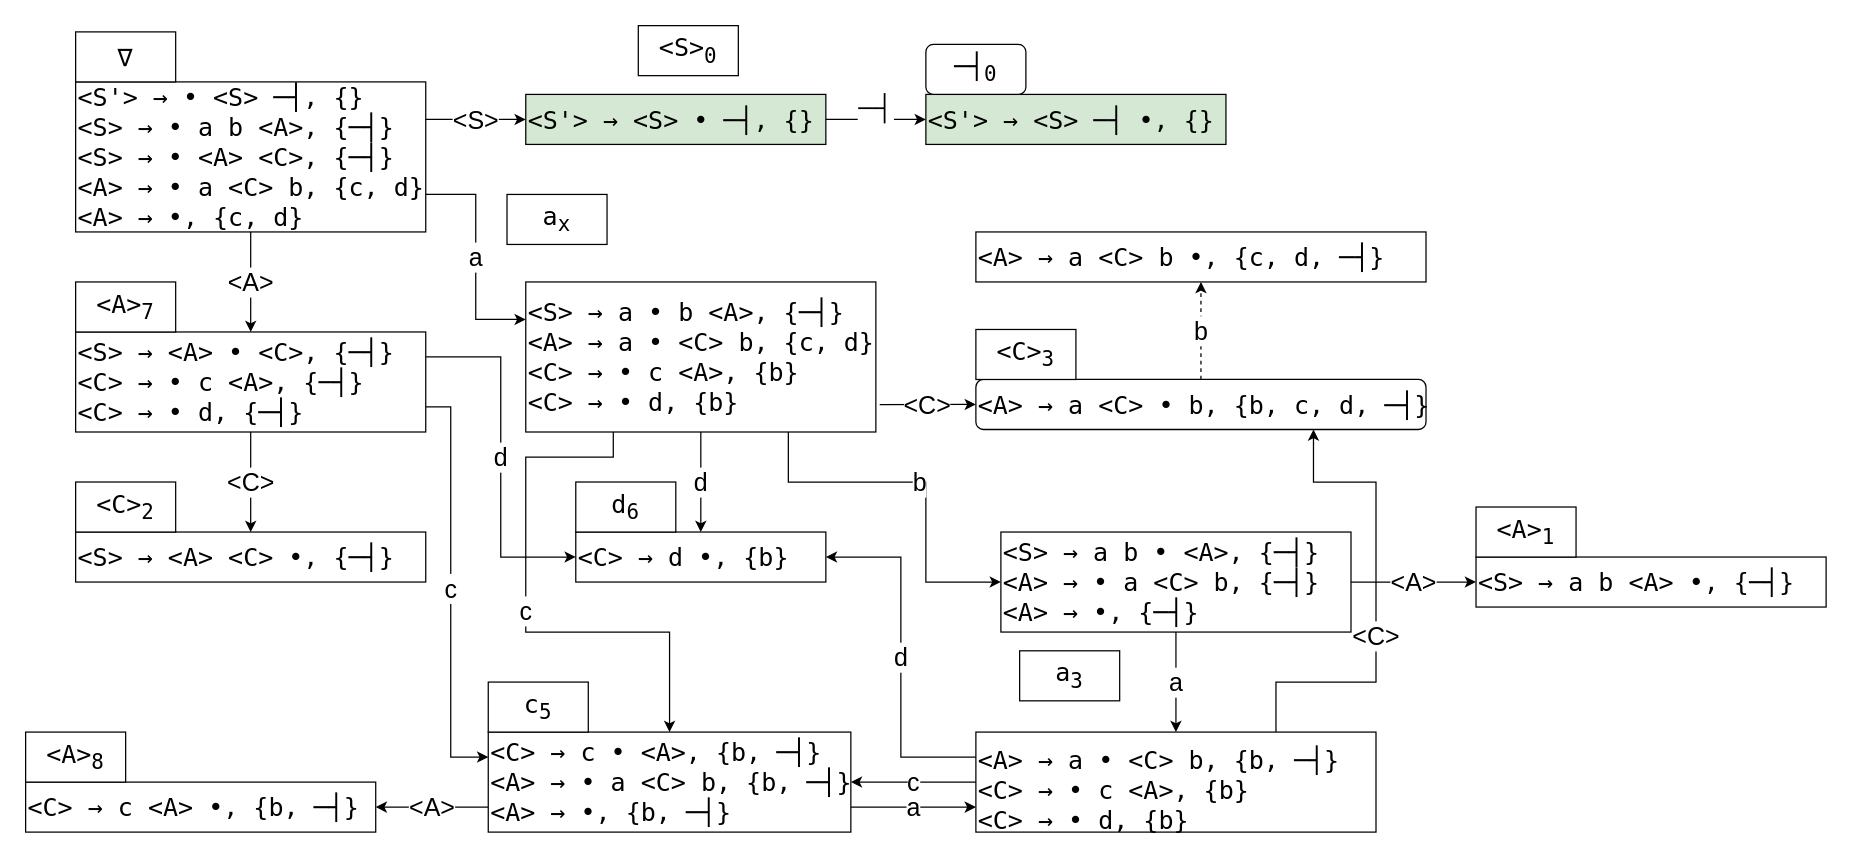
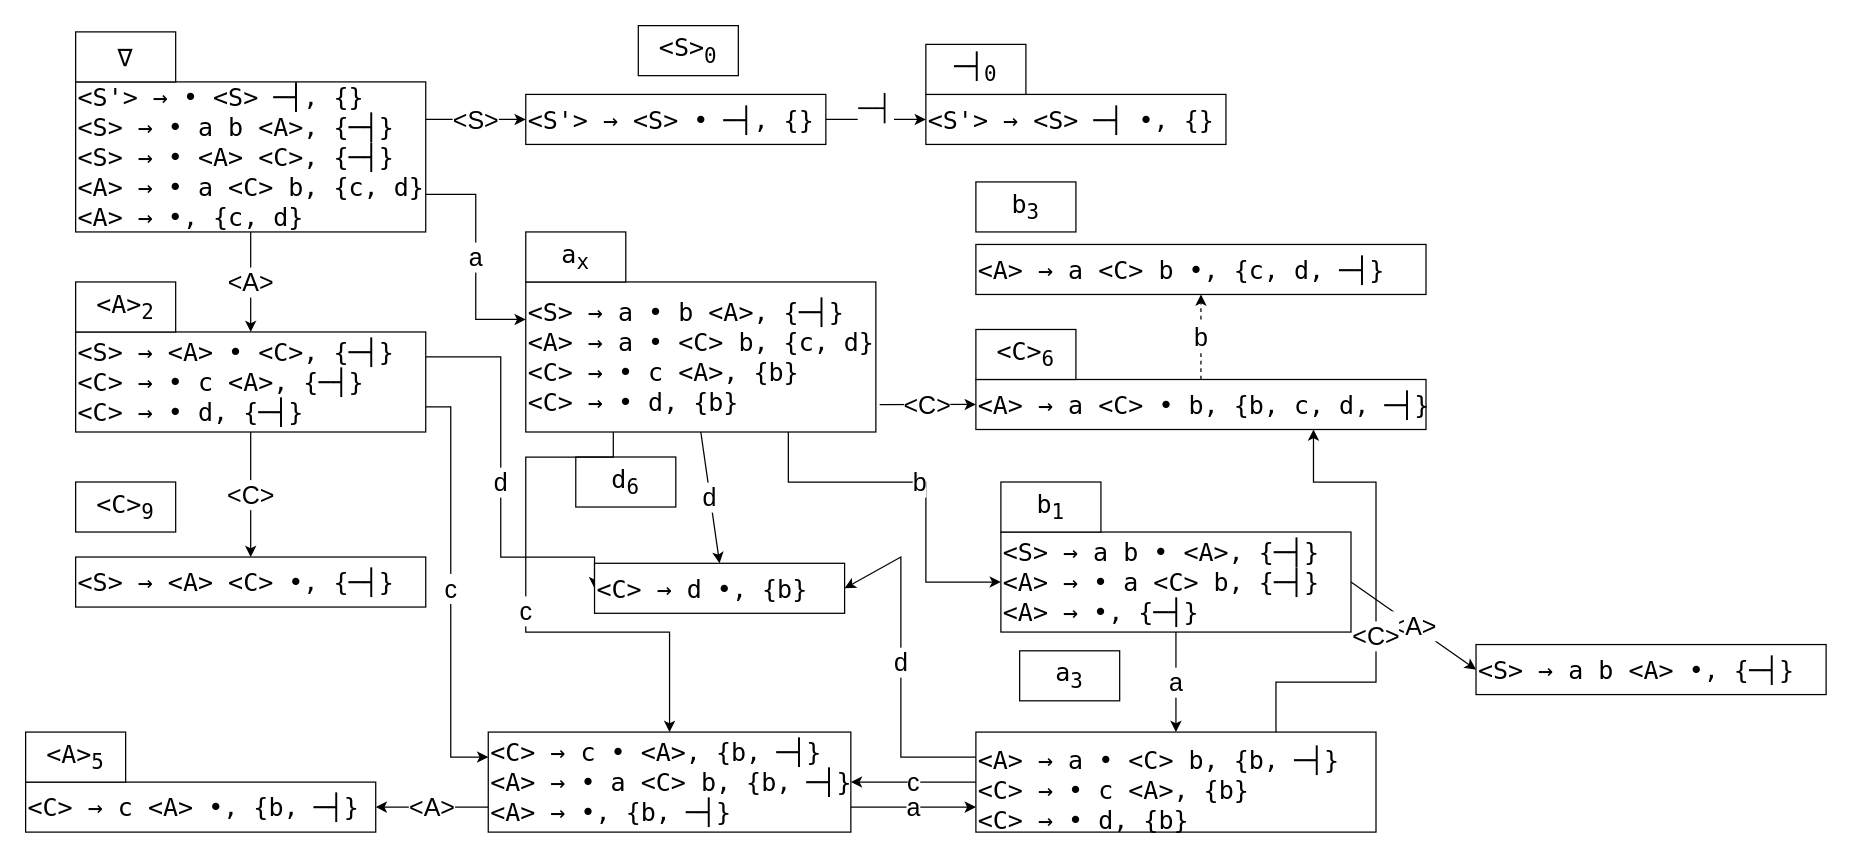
- <mxCell id="7" value="&lt;pre&gt;&lt;font style=&quot;font-size: 20px;&quot;&gt;─┤&lt;sub&gt;0&lt;/sub&gt;&lt;/font&gt;&lt;/pre&gt;" style="whiteSpace=wrap;html=1;rounded=1;" parent="1" vertex="1"><mxGeometry x="740" y="35" width="80" height="40" as="geometry" /></mxCell>
+ <mxCell id="7" value="&lt;pre&gt;&lt;font style=&quot;font-size: 20px;&quot;&gt;─┤&lt;sub&gt;0&lt;/sub&gt;&lt;/font&gt;&lt;/pre&gt;" style="rounded=0;whiteSpace=wrap;html=1;" parent="1" vertex="1"><mxGeometry x="740" y="35" width="80" height="40" as="geometry" /></mxCell>
- <mxCell id="4" value="&lt;pre&gt;&lt;font style=&quot;font-size: 20px;&quot;&gt;&amp;lt;S'&amp;gt; → &amp;lt;S&amp;gt; • ─┤, {}&lt;br&gt;&lt;/font&gt;&lt;/pre&gt;" style="rounded=0;whiteSpace=wrap;html=1;align=left;fillColor=#d5e8d4;" parent="1" vertex="1"><mxGeometry x="420" y="75" width="240" height="40" as="geometry" /></mxCell>
+ <mxCell id="4" value="&lt;pre&gt;&lt;font style=&quot;font-size: 20px;&quot;&gt;&amp;lt;S'&amp;gt; → &amp;lt;S&amp;gt; • ─┤, {}&lt;br&gt;&lt;/font&gt;&lt;/pre&gt;" style="rounded=0;whiteSpace=wrap;html=1;align=left;" parent="1" vertex="1"><mxGeometry x="420" y="75" width="240" height="40" as="geometry" /></mxCell>
- <mxCell id="6" value="&lt;pre&gt;&lt;font style=&quot;font-size: 20px;&quot;&gt;&amp;lt;S'&amp;gt; → &amp;lt;S&amp;gt; ─┤ •, {}&lt;br&gt;&lt;/font&gt;&lt;/pre&gt;" style="rounded=0;whiteSpace=wrap;html=1;align=left;fillColor=#d5e8d4;" parent="1" vertex="1"><mxGeometry x="740" y="75" width="240" height="40" as="geometry" /></mxCell>
+ <mxCell id="6" value="&lt;pre&gt;&lt;font style=&quot;font-size: 20px;&quot;&gt;&amp;lt;S'&amp;gt; → &amp;lt;S&amp;gt; ─┤ •, {}&lt;br&gt;&lt;/font&gt;&lt;/pre&gt;" style="rounded=0;whiteSpace=wrap;html=1;align=left;" parent="1" vertex="1"><mxGeometry x="740" y="75" width="240" height="40" as="geometry" /></mxCell>
+ <mxCell id="21" value="&lt;pre&gt;&lt;font style=&quot;font-size: 20px;&quot;&gt;b&lt;sub&gt;3&lt;/sub&gt;&lt;/font&gt;&lt;/pre&gt;" style="rounded=0;whiteSpace=wrap;html=1;" parent="1" vertex="1"><mxGeometry x="780" y="145" width="80" height="40" as="geometry" /></mxCell>
- <mxCell id="9" value="&lt;pre&gt;&lt;font style=&quot;font-size: 20px;&quot;&gt;a&lt;sub&gt;x&lt;/sub&gt;&lt;/font&gt;&lt;/pre&gt;" style="rounded=0;whiteSpace=wrap;html=1;" parent="1" vertex="1"><mxGeometry x="405" y="155" width="80" height="40" as="geometry" /></mxCell>
+ <mxCell id="9" value="&lt;pre&gt;&lt;font style=&quot;font-size: 20px;&quot;&gt;a&lt;sub&gt;x&lt;/sub&gt;&lt;/font&gt;&lt;/pre&gt;" style="rounded=0;whiteSpace=wrap;html=1;" parent="1" vertex="1"><mxGeometry x="420" y="185" width="80" height="40" as="geometry" /></mxCell>
- <mxCell id="20" value="&lt;pre&gt;&lt;font style=&quot;font-size: 20px;&quot;&gt;&amp;lt;A&amp;gt; → a &amp;lt;C&amp;gt; b •, {c, d, ─┤}&lt;/font&gt;&lt;/pre&gt;" style="rounded=0;whiteSpace=wrap;html=1;align=left;" parent="1" vertex="1"><mxGeometry x="780" y="185" width="360" height="40" as="geometry" /></mxCell>
+ <mxCell id="20" value="&lt;pre&gt;&lt;font style=&quot;font-size: 20px;&quot;&gt;&amp;lt;A&amp;gt; → a &amp;lt;C&amp;gt; b •, {c, d, ─┤}&lt;/font&gt;&lt;/pre&gt;" style="rounded=0;whiteSpace=wrap;html=1;align=left;" parent="1" vertex="1"><mxGeometry x="780" y="195" width="360" height="40" as="geometry" /></mxCell>
- <mxCell id="13" value="&lt;pre&gt;&lt;font style=&quot;font-size: 20px;&quot;&gt;&amp;lt;A&amp;gt;&lt;sub&gt;7&lt;/sub&gt;&lt;/font&gt;&lt;/pre&gt;" style="rounded=0;whiteSpace=wrap;html=1;" parent="1" vertex="1"><mxGeometry x="60" y="225" width="80" height="40" as="geometry" /></mxCell>
+ <mxCell id="13" value="&lt;pre&gt;&lt;font style=&quot;font-size: 20px;&quot;&gt;&amp;lt;A&amp;gt;&lt;sub&gt;2&lt;/sub&gt;&lt;/font&gt;&lt;/pre&gt;" style="rounded=0;whiteSpace=wrap;html=1;" parent="1" vertex="1"><mxGeometry x="60" y="225" width="80" height="40" as="geometry" /></mxCell>
- <mxCell id="19" value="&lt;pre&gt;&lt;font style=&quot;font-size: 20px;&quot;&gt;&amp;lt;C&amp;gt;&lt;sub&gt;3&lt;/sub&gt;&lt;/font&gt;&lt;/pre&gt;" style="rounded=0;whiteSpace=wrap;html=1;" parent="1" vertex="1"><mxGeometry x="780" y="263" width="80" height="40" as="geometry" /></mxCell>
+ <mxCell id="19" value="&lt;pre&gt;&lt;font style=&quot;font-size: 20px;&quot;&gt;&amp;lt;C&amp;gt;&lt;sub&gt;6&lt;/sub&gt;&lt;/font&gt;&lt;/pre&gt;" style="rounded=0;whiteSpace=wrap;html=1;" parent="1" vertex="1"><mxGeometry x="780" y="263" width="80" height="40" as="geometry" /></mxCell>
- <mxCell id="18" value="&lt;pre&gt;&lt;font style=&quot;font-size: 20px;&quot;&gt;&amp;lt;A&amp;gt; → a &amp;lt;C&amp;gt; • b, {b, c, d, ─┤}&lt;/font&gt;&lt;/pre&gt;" style="whiteSpace=wrap;html=1;align=left;rounded=1;" parent="1" vertex="1"><mxGeometry x="780" y="303" width="360" height="40" as="geometry" /></mxCell>
+ <mxCell id="18" value="&lt;pre&gt;&lt;font style=&quot;font-size: 20px;&quot;&gt;&amp;lt;A&amp;gt; → a &amp;lt;C&amp;gt; • b, {b, c, d, ─┤}&lt;/font&gt;&lt;/pre&gt;" style="rounded=0;whiteSpace=wrap;html=1;align=left;" parent="1" vertex="1"><mxGeometry x="780" y="303" width="360" height="40" as="geometry" /></mxCell>
- <mxCell id="15" value="&lt;pre&gt;&lt;font style=&quot;font-size: 20px;&quot;&gt;&amp;lt;C&amp;gt;&lt;sub&gt;2&lt;/sub&gt;&lt;/font&gt;&lt;/pre&gt;" style="rounded=0;whiteSpace=wrap;html=1;" parent="1" vertex="1"><mxGeometry x="60" y="385" width="80" height="40" as="geometry" /></mxCell>
+ <mxCell id="15" value="&lt;pre&gt;&lt;font style=&quot;font-size: 20px;&quot;&gt;&amp;lt;C&amp;gt;&lt;sub&gt;9&lt;/sub&gt;&lt;/font&gt;&lt;/pre&gt;" style="rounded=0;whiteSpace=wrap;html=1;" parent="1" vertex="1"><mxGeometry x="60" y="385" width="80" height="40" as="geometry" /></mxCell>
- <mxCell id="17" value="&lt;pre&gt;&lt;font style=&quot;font-size: 20px;&quot;&gt;d&lt;sub&gt;6&lt;/sub&gt;&lt;/font&gt;&lt;/pre&gt;" style="rounded=0;whiteSpace=wrap;html=1;" parent="1" vertex="1"><mxGeometry x="460" y="385" width="80" height="40" as="geometry" /></mxCell>
+ <mxCell id="17" value="&lt;pre&gt;&lt;font style=&quot;font-size: 20px;&quot;&gt;d&lt;sub&gt;6&lt;/sub&gt;&lt;/font&gt;&lt;/pre&gt;" style="rounded=0;whiteSpace=wrap;html=1;" parent="1" vertex="1"><mxGeometry x="460" y="365" width="80" height="40" as="geometry" /></mxCell>
+ <mxCell id="23" value="&lt;pre&gt;&lt;font style=&quot;font-size: 20px;&quot;&gt;b&lt;sub&gt;1&lt;/sub&gt;&lt;/font&gt;&lt;/pre&gt;" style="rounded=0;whiteSpace=wrap;html=1;" parent="1" vertex="1"><mxGeometry x="800" y="385" width="80" height="40" as="geometry" /></mxCell>
- <mxCell id="43" value="&lt;pre&gt;&lt;font style=&quot;font-size: 20px;&quot;&gt;&amp;lt;A&amp;gt;&lt;sub&gt;1&lt;/sub&gt;&lt;/font&gt;&lt;/pre&gt;" style="rounded=0;whiteSpace=wrap;html=1;" parent="1" vertex="1"><mxGeometry x="1180" y="405" width="80" height="40" as="geometry" /></mxCell>
- <mxCell id="14" value="&lt;pre&gt;&lt;font style=&quot;font-size: 20px;&quot;&gt;&amp;lt;S&amp;gt; → &amp;lt;A&amp;gt; &amp;lt;C&amp;gt; •, {─┤}&lt;br&gt;&lt;/font&gt;&lt;/pre&gt;" style="rounded=0;whiteSpace=wrap;html=1;align=left;" parent="1" vertex="1"><mxGeometry x="60" y="425" width="280" height="40" as="geometry" /></mxCell>
+ <mxCell id="14" value="&lt;pre&gt;&lt;font style=&quot;font-size: 20px;&quot;&gt;&amp;lt;S&amp;gt; → &amp;lt;A&amp;gt; &amp;lt;C&amp;gt; •, {─┤}&lt;br&gt;&lt;/font&gt;&lt;/pre&gt;" style="rounded=0;whiteSpace=wrap;html=1;align=left;" parent="1" vertex="1"><mxGeometry x="60" y="445" width="280" height="40" as="geometry" /></mxCell>
- <mxCell id="16" value="&lt;pre&gt;&lt;font style=&quot;font-size: 20px;&quot;&gt;&amp;lt;C&amp;gt; → d •, {b}&lt;/font&gt;&lt;/pre&gt;" style="rounded=0;whiteSpace=wrap;html=1;align=left;" parent="1" vertex="1"><mxGeometry x="460" y="425" width="200" height="40" as="geometry" /></mxCell>
+ <mxCell id="16" value="&lt;pre&gt;&lt;font style=&quot;font-size: 20px;&quot;&gt;&amp;lt;C&amp;gt; → d •, {b}&lt;/font&gt;&lt;/pre&gt;" style="rounded=0;whiteSpace=wrap;html=1;align=left;" parent="1" vertex="1"><mxGeometry x="475" y="450" width="200" height="40" as="geometry" /></mxCell>
- <mxCell id="42" value="&lt;pre&gt;&lt;span style=&quot;font-size: 20px&quot;&gt;&amp;lt;S&amp;gt; → a b &amp;lt;A&amp;gt; •, {─┤}&lt;/span&gt;&lt;/pre&gt;" style="rounded=0;whiteSpace=wrap;html=1;align=left;" parent="1" vertex="1"><mxGeometry x="1180" y="445" width="280" height="40" as="geometry" /></mxCell>
+ <mxCell id="42" value="&lt;pre&gt;&lt;span style=&quot;font-size: 20px&quot;&gt;&amp;lt;S&amp;gt; → a b &amp;lt;A&amp;gt; •, {─┤}&lt;/span&gt;&lt;/pre&gt;" style="rounded=0;whiteSpace=wrap;html=1;align=left;" parent="1" vertex="1"><mxGeometry x="1180" y="515" width="280" height="40" as="geometry" /></mxCell>
- <mxCell id="27" value="&lt;pre&gt;&lt;font style=&quot;font-size: 20px;&quot;&gt;c&lt;sub&gt;5&lt;/sub&gt;&lt;/font&gt;&lt;/pre&gt;" style="rounded=0;whiteSpace=wrap;html=1;" parent="1" vertex="1"><mxGeometry x="390" y="545" width="80" height="40" as="geometry" /></mxCell>
- <mxCell id="29" value="&lt;pre&gt;&lt;font style=&quot;font-size: 20px;&quot;&gt;&amp;lt;A&amp;gt;&lt;sub&gt;8&lt;/sub&gt;&lt;/font&gt;&lt;/pre&gt;" style="rounded=0;whiteSpace=wrap;html=1;" parent="1" vertex="1"><mxGeometry x="20" y="585" width="80" height="40" as="geometry" /></mxCell>
+ <mxCell id="29" value="&lt;pre&gt;&lt;font style=&quot;font-size: 20px;&quot;&gt;&amp;lt;A&amp;gt;&lt;sub&gt;5&lt;/sub&gt;&lt;/font&gt;&lt;/pre&gt;" style="rounded=0;whiteSpace=wrap;html=1;" parent="1" vertex="1"><mxGeometry x="20" y="585" width="80" height="40" as="geometry" /></mxCell>
